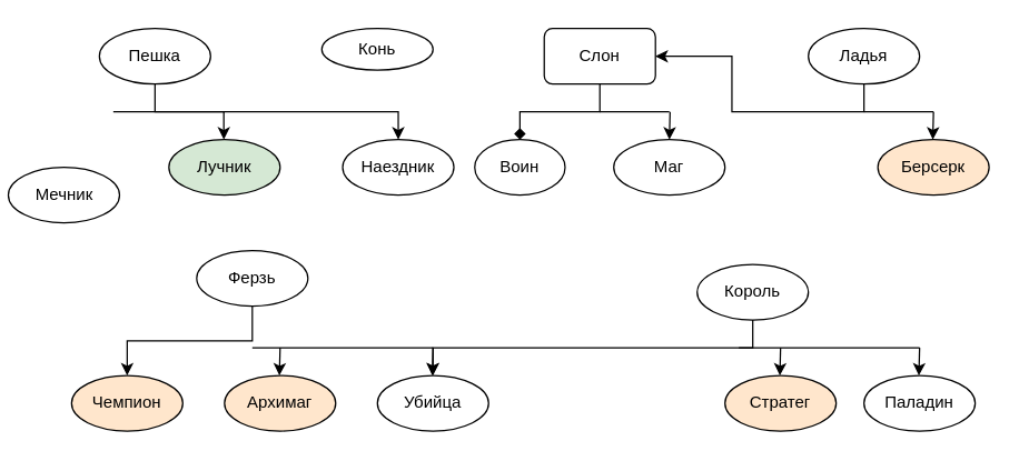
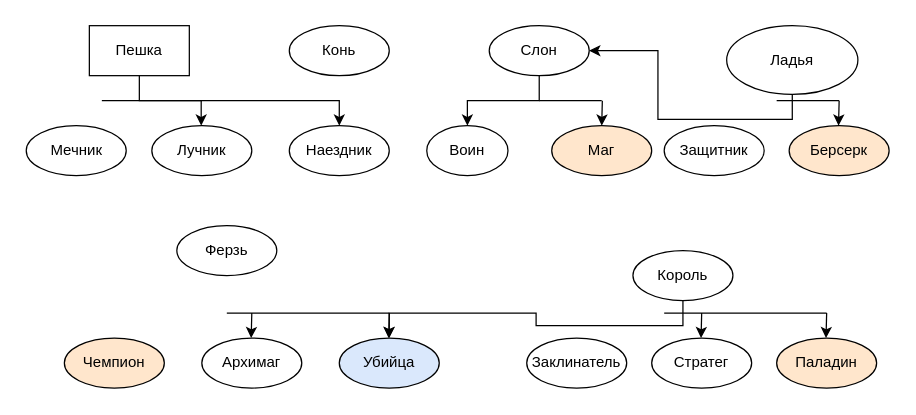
- <mxCell id="4" value="Конь" style="ellipse;whiteSpace=wrap;html=1;" parent="1" vertex="1"><mxGeometry x="231" y="20" width="80" height="30" as="geometry" /></mxCell>
+ <mxCell id="4" value="Конь" style="ellipse;whiteSpace=wrap;html=1;" parent="1" vertex="1"><mxGeometry x="231" y="20" width="80" height="40" as="geometry" /></mxCell>
- <mxCell id="6" value="Пешка" style="ellipse;whiteSpace=wrap;html=1;" parent="1" vertex="1"><mxGeometry x="71" y="20" width="80" height="40" as="geometry" /></mxCell>
+ <mxCell id="6" value="Пешка" style="whiteSpace=wrap;html=1;rounded=0;" parent="1" vertex="1"><mxGeometry x="71" y="20" width="80" height="40" as="geometry" /></mxCell>
- <mxCell id="3" value="Слон" style="whiteSpace=wrap;html=1;rounded=1;" parent="1" vertex="1"><mxGeometry x="391" y="20" width="80" height="40" as="geometry" /></mxCell>
+ <mxCell id="3" value="Слон" style="ellipse;whiteSpace=wrap;html=1;" parent="1" vertex="1"><mxGeometry x="391" y="20" width="80" height="40" as="geometry" /></mxCell>
- <mxCell id="8" value="Ладья" style="ellipse;whiteSpace=wrap;html=1;" parent="1" vertex="1"><mxGeometry x="581" y="20" width="80" height="40" as="geometry" /></mxCell>
+ <mxCell id="8" value="Ладья" style="ellipse;whiteSpace=wrap;html=1;" parent="1" vertex="1"><mxGeometry x="581" y="20" width="105" height="55" as="geometry" /></mxCell>
- <mxCell id="2" style="edgeStyle=orthogonalEdgeStyle;rounded=0;orthogonalLoop=1;jettySize=auto;html=1;exitX=0.5;exitY=1;exitDx=0;exitDy=0;entryX=0.5;entryY=0;entryDx=0;entryDy=0;endArrow=diamond;" parent="1" source="3" target="18" edge="1"><mxGeometry relative="1" as="geometry" /></mxCell>
+ <mxCell id="2" style="edgeStyle=orthogonalEdgeStyle;rounded=0;orthogonalLoop=1;jettySize=auto;html=1;exitX=0.5;exitY=1;exitDx=0;exitDy=0;entryX=0.5;entryY=0;entryDx=0;entryDy=0;" parent="1" source="3" target="18" edge="1"><mxGeometry relative="1" as="geometry" /></mxCell>
- <mxCell id="13" value="Лучник" style="ellipse;whiteSpace=wrap;html=1;fillColor=#d5e8d4;" parent="1" vertex="1"><mxGeometry x="121" y="100" width="80" height="40" as="geometry" /></mxCell>
+ <mxCell id="13" value="Лучник" style="ellipse;whiteSpace=wrap;html=1;" parent="1" vertex="1"><mxGeometry x="121" y="100" width="80" height="40" as="geometry" /></mxCell>
- <mxCell id="16" value="Наездник" style="ellipse;whiteSpace=wrap;html=1;" parent="1" vertex="1"><mxGeometry x="246" y="100" width="80" height="40" as="geometry" /></mxCell>
+ <mxCell id="16" value="Наездник" style="ellipse;whiteSpace=wrap;html=1;" parent="1" vertex="1"><mxGeometry x="231" y="100" width="80" height="40" as="geometry" /></mxCell>
- <mxCell id="19" value="Маг" style="ellipse;whiteSpace=wrap;html=1;" parent="1" vertex="1"><mxGeometry x="441" y="100" width="80" height="40" as="geometry" /></mxCell>
+ <mxCell id="19" value="Маг" style="ellipse;whiteSpace=wrap;html=1;fillColor=#ffe6cc;" parent="1" vertex="1"><mxGeometry x="441" y="100" width="80" height="40" as="geometry" /></mxCell>
+ <mxCell id="22" value="Защитник" style="ellipse;whiteSpace=wrap;html=1;" parent="1" vertex="1"><mxGeometry x="531" y="100" width="80" height="40" as="geometry" /></mxCell>
- <mxCell id="14" value="Мечник" style="ellipse;whiteSpace=wrap;html=1;" parent="1" vertex="1"><mxGeometry x="5.5" y="120" width="80" height="40" as="geometry" /></mxCell>
+ <mxCell id="14" value="Мечник" style="ellipse;whiteSpace=wrap;html=1;" parent="1" vertex="1"><mxGeometry x="20.5" y="100" width="80" height="40" as="geometry" /></mxCell>
- <mxCell id="10" value="Король" style="ellipse;whiteSpace=wrap;html=1;" parent="1" vertex="1"><mxGeometry x="501" y="190" width="80" height="40" as="geometry" /></mxCell>
+ <mxCell id="10" value="Король" style="ellipse;whiteSpace=wrap;html=1;" parent="1" vertex="1"><mxGeometry x="506" y="200" width="80" height="40" as="geometry" /></mxCell>
- <mxCell id="11" style="edgeStyle=orthogonalEdgeStyle;rounded=0;orthogonalLoop=1;jettySize=auto;html=1;exitX=0.5;exitY=1;exitDx=0;exitDy=0;entryX=0.5;entryY=0;entryDx=0;entryDy=0;" parent="1" source="12" target="26" edge="1"><mxGeometry relative="1" as="geometry" /></mxCell>
- <mxCell id="27" value="Архимаг" style="ellipse;whiteSpace=wrap;html=1;fillColor=#ffe6cc;" parent="1" vertex="1"><mxGeometry x="161" y="270" width="80" height="40" as="geometry" /></mxCell>
+ <mxCell id="27" value="Архимаг" style="ellipse;whiteSpace=wrap;html=1;" parent="1" vertex="1"><mxGeometry x="161" y="270" width="80" height="40" as="geometry" /></mxCell>
- <mxCell id="28" value="Убийца" style="ellipse;whiteSpace=wrap;html=1;" parent="1" vertex="1"><mxGeometry x="271" y="270" width="80" height="40" as="geometry" /></mxCell>
+ <mxCell id="28" value="Убийца" style="ellipse;whiteSpace=wrap;html=1;fillColor=#dae8fc;" parent="1" vertex="1"><mxGeometry x="271" y="270" width="80" height="40" as="geometry" /></mxCell>
+ <mxCell id="29" value="Заклинатель" style="ellipse;whiteSpace=wrap;html=1;" parent="1" vertex="1"><mxGeometry x="421" y="270" width="80" height="40" as="geometry" /></mxCell>
- <mxCell id="30" value="Стратег" style="ellipse;whiteSpace=wrap;html=1;fillColor=#ffe6cc;" parent="1" vertex="1"><mxGeometry x="521" y="270" width="80" height="40" as="geometry" /></mxCell>
+ <mxCell id="30" value="Стратег" style="ellipse;whiteSpace=wrap;html=1;" parent="1" vertex="1"><mxGeometry x="521" y="270" width="80" height="40" as="geometry" /></mxCell>
- <mxCell id="31" value="Паладин&lt;br&gt;" style="ellipse;whiteSpace=wrap;html=1;" parent="1" vertex="1"><mxGeometry x="621" y="270" width="80" height="40" as="geometry" /></mxCell>
+ <mxCell id="31" value="Паладин&lt;br&gt;" style="ellipse;whiteSpace=wrap;html=1;fillColor=#ffe6cc;" parent="1" vertex="1"><mxGeometry x="621" y="270" width="80" height="40" as="geometry" /></mxCell>
